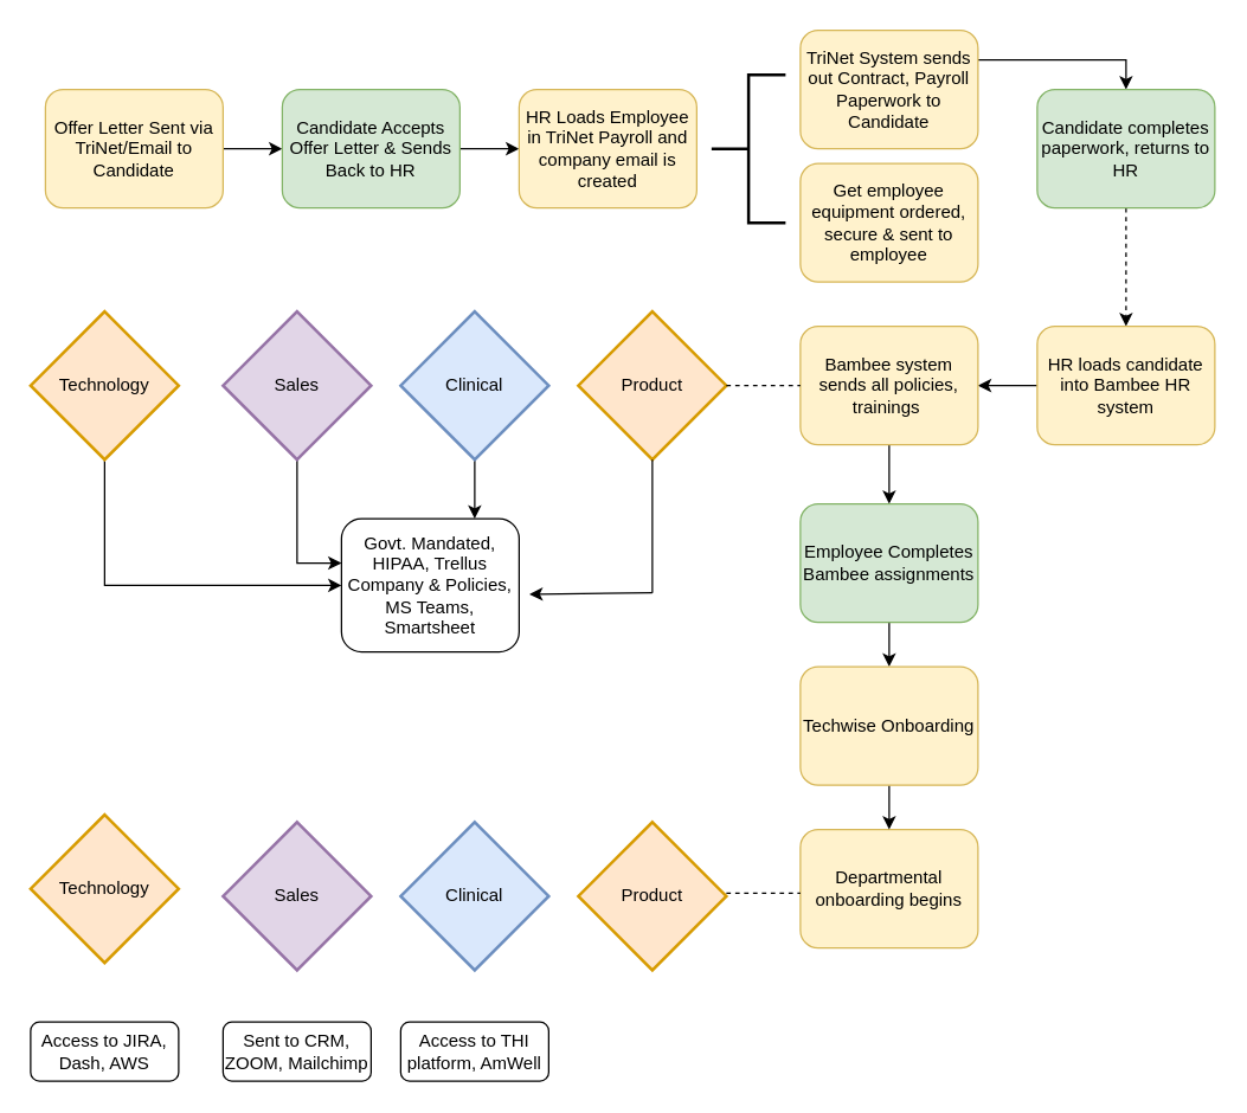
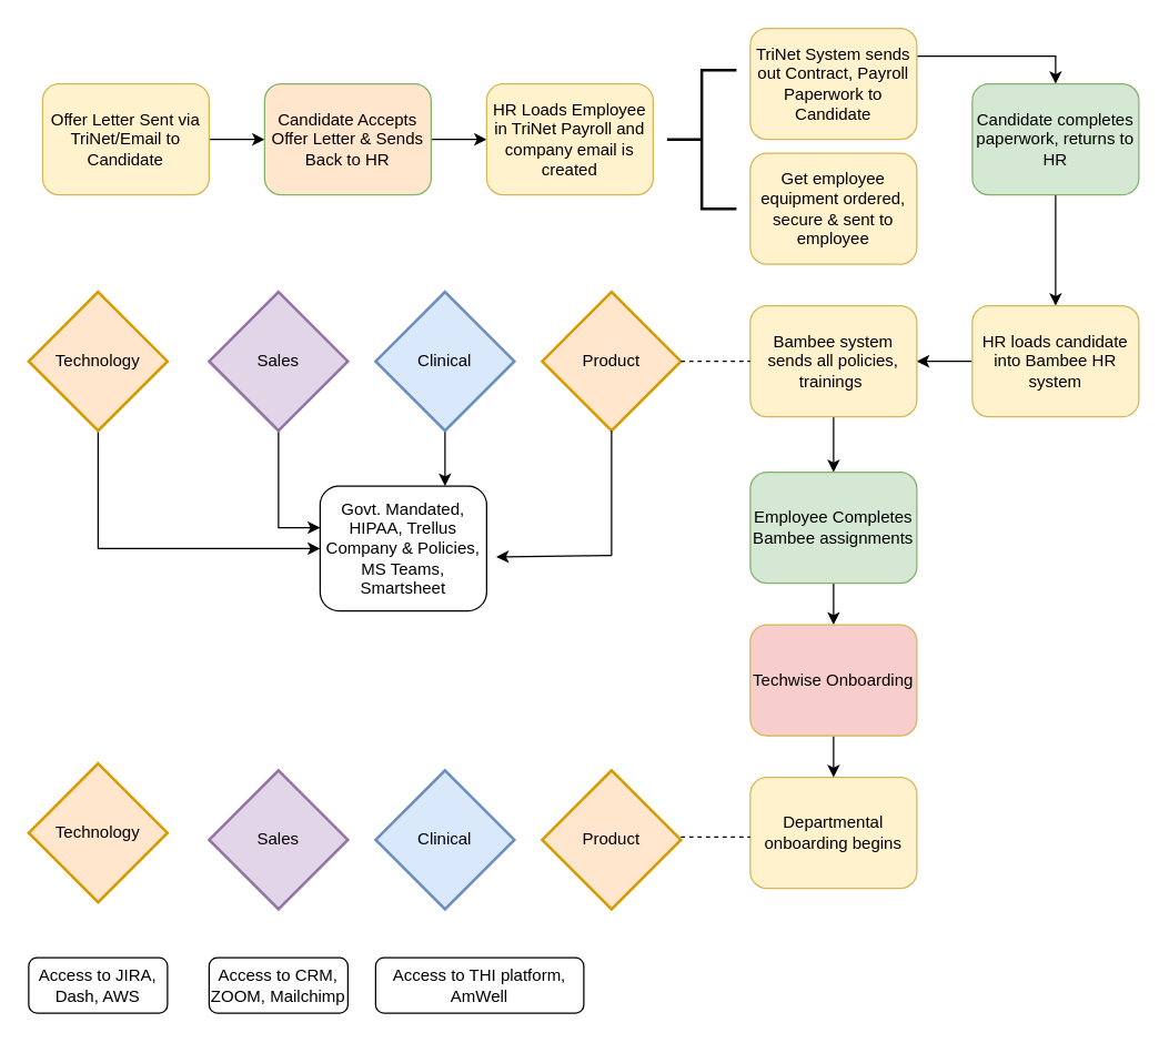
- <mxCell id="5" value="Candidate Accepts Offer Letter &amp;amp; Sends Back to HR" style="rounded=1;whiteSpace=wrap;html=1;fontSize=12;glass=0;strokeWidth=1;shadow=0;fillColor=#d5e8d4;strokeColor=#82b366;" parent="1" vertex="1"><mxGeometry x="190" y="60" width="120" height="80" as="geometry" /></mxCell>
+ <mxCell id="5" value="Candidate Accepts Offer Letter &amp;amp; Sends Back to HR" style="rounded=1;whiteSpace=wrap;html=1;fontSize=12;glass=0;strokeWidth=1;shadow=0;fillColor=#ffe6cc;strokeColor=#82b366;" parent="1" vertex="1"><mxGeometry x="190" y="60" width="120" height="80" as="geometry" /></mxCell>
- <mxCell id="8" style="edgeStyle=orthogonalEdgeStyle;rounded=0;orthogonalLoop=1;jettySize=auto;html=1;entryX=0.5;entryY=0;entryDx=0;entryDy=0;dashed=1;" edge="1" parent="1" source="9" target="11"><mxGeometry relative="1" as="geometry" /></mxCell>
+ <mxCell id="8" style="edgeStyle=orthogonalEdgeStyle;rounded=0;orthogonalLoop=1;jettySize=auto;html=1;entryX=0.5;entryY=0;entryDx=0;entryDy=0;" edge="1" parent="1" source="9" target="11"><mxGeometry relative="1" as="geometry" /></mxCell>
- <mxCell id="25" value="Techwise Onboarding" style="rounded=1;whiteSpace=wrap;html=1;fontSize=12;glass=0;strokeWidth=1;shadow=0;fillColor=#fff2cc;strokeColor=#d6b656;" parent="1" vertex="1"><mxGeometry x="540" y="450" width="120" height="80" as="geometry" /></mxCell>
+ <mxCell id="25" value="Techwise Onboarding" style="rounded=1;whiteSpace=wrap;html=1;fontSize=12;glass=0;strokeWidth=1;shadow=0;fillColor=#f8cecc;strokeColor=#d6b656;" parent="1" vertex="1"><mxGeometry x="540" y="450" width="120" height="80" as="geometry" /></mxCell>
- <mxCell id="29" value="Sent to CRM, ZOOM, Mailchimp" style="rounded=1;whiteSpace=wrap;html=1;" parent="1" vertex="1"><mxGeometry x="150" y="690" width="100" height="40" as="geometry" /></mxCell>
+ <mxCell id="29" value="Access to CRM, ZOOM, Mailchimp" style="rounded=1;whiteSpace=wrap;html=1;" parent="1" vertex="1"><mxGeometry x="150" y="690" width="100" height="40" as="geometry" /></mxCell>
- <mxCell id="38" value="Access to THI platform, AmWell" style="rounded=1;whiteSpace=wrap;html=1;" vertex="1" parent="1"><mxGeometry x="270" y="690" width="100" height="40" as="geometry" /></mxCell>
+ <mxCell id="38" value="Access to THI platform, AmWell" style="rounded=1;whiteSpace=wrap;html=1;" vertex="1" parent="1"><mxGeometry x="270" y="690" width="150" height="40" as="geometry" /></mxCell>
